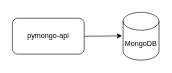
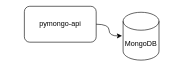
- <mxCell id="2" value="pymongo-api" style="rounded=1;whiteSpace=wrap;html=1;" parent="1" vertex="1"><mxGeometry x="20" y="30" width="120" height="60" as="geometry" /></mxCell>
+ <mxCell id="2" value="pymongo-api" style="rounded=1;whiteSpace=wrap;html=1;" parent="1" vertex="1"><mxGeometry x="40" y="10" width="120" height="60" as="geometry" /></mxCell>
